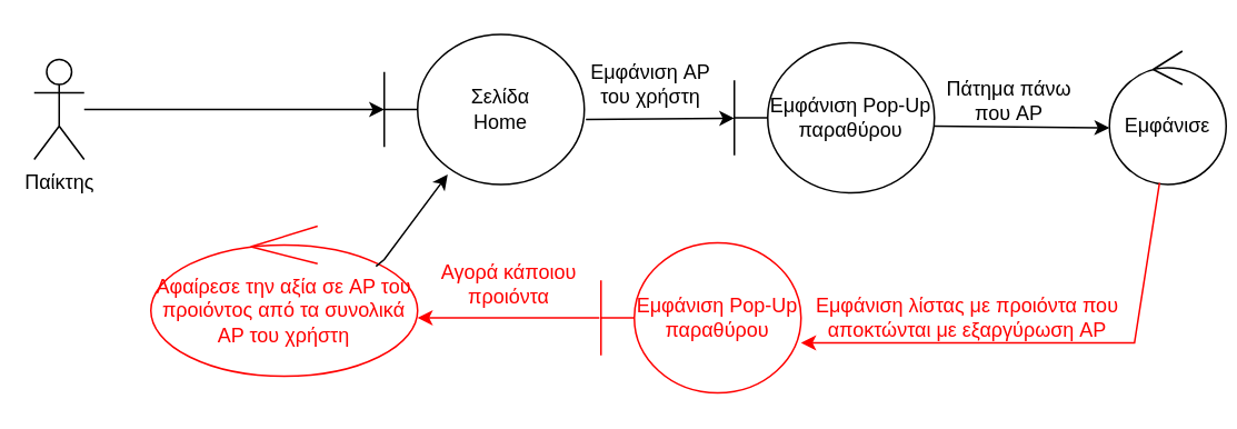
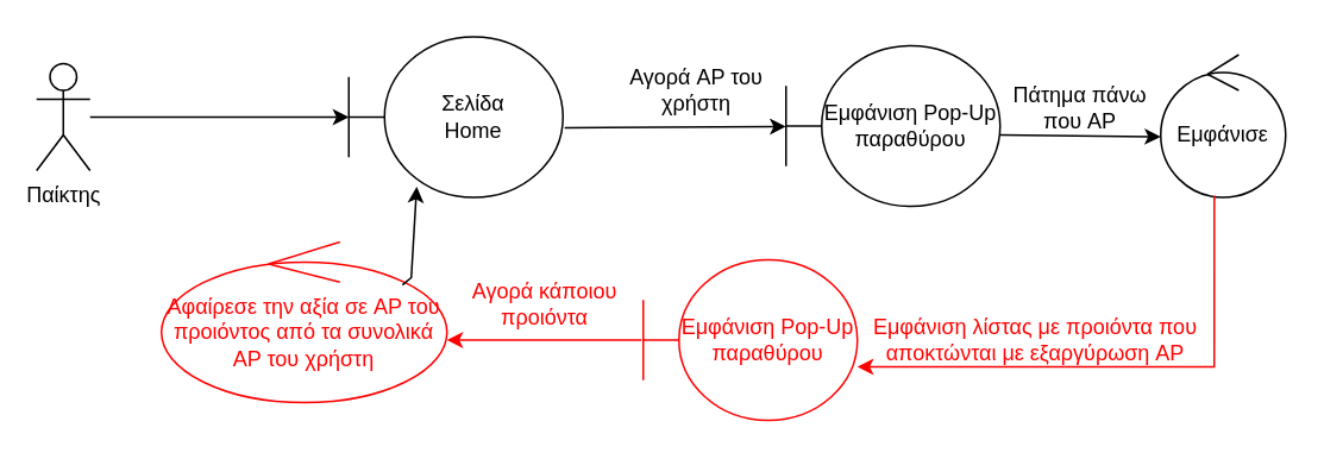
- <mxCell id="7" value="Εμφάνιση AP του χρήστη" style="text;html=1;strokeColor=none;fillColor=none;align=center;verticalAlign=middle;whiteSpace=wrap;rounded=0;" parent="1" vertex="1"><mxGeometry x="350" y="35" width="80" height="30" as="geometry" /></mxCell>
+ <mxCell id="7" value="Αγορά AP του χρήστη" style="text;html=1;strokeColor=none;fillColor=none;align=center;verticalAlign=middle;whiteSpace=wrap;rounded=0;" parent="1" vertex="1"><mxGeometry x="350" y="35" width="80" height="30" as="geometry" /></mxCell>
- <mxCell id="2" value="Σελίδα&lt;br&gt;Home" style="shape=umlBoundary;whiteSpace=wrap;html=1;" parent="1" vertex="1"><mxGeometry x="230" y="20" width="120" height="90" as="geometry" /></mxCell>
+ <mxCell id="2" value="Σελίδα&lt;br&gt;Home" style="shape=umlBoundary;whiteSpace=wrap;html=1;" parent="1" vertex="1"><mxGeometry x="195" y="20" width="120" height="90" as="geometry" /></mxCell>
- <mxCell id="8" value="Εμφάνισε" style="ellipse;shape=umlControl;whiteSpace=wrap;html=1;fontColor=#000000;strokeColor=#000000;" parent="1" vertex="1"><mxGeometry x="665" y="30" width="70" height="80" as="geometry" /></mxCell>
+ <mxCell id="8" value="Εμφάνισε" style="ellipse;shape=umlControl;whiteSpace=wrap;html=1;fontColor=#000000;strokeColor=#000000;" parent="1" vertex="1"><mxGeometry x="650" y="30" width="70" height="80" as="geometry" /></mxCell>
